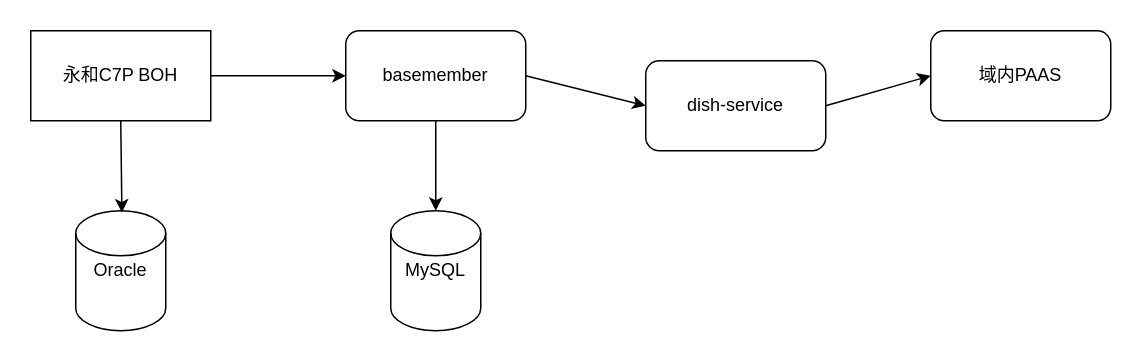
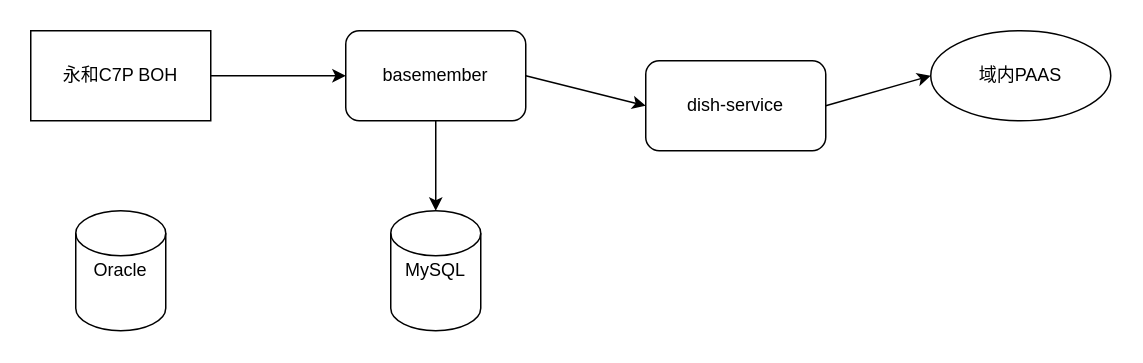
- <mxCell id="10" value="域内PAAS" style="rounded=1;whiteSpace=wrap;html=1;" vertex="1" parent="1"><mxGeometry x="620" y="20" width="120" height="60" as="geometry" /></mxCell>
+ <mxCell id="10" value="域内PAAS" style="ellipse;whiteSpace=wrap;html=1;" vertex="1" parent="1"><mxGeometry x="620" y="20" width="120" height="60" as="geometry" /></mxCell>
- <mxCell id="4" value="" style="endArrow=classic;html=1;exitX=0.5;exitY=1;exitDx=0;exitDy=0;entryX=0.513;entryY=0.015;entryDx=0;entryDy=0;entryPerimeter=0;" edge="1" parent="1" source="2" target="3"><mxGeometry width="50" height="50" relative="1" as="geometry"><mxPoint x="310" y="230" as="sourcePoint" /><mxPoint x="360" y="180" as="targetPoint" /></mxGeometry></mxCell>
